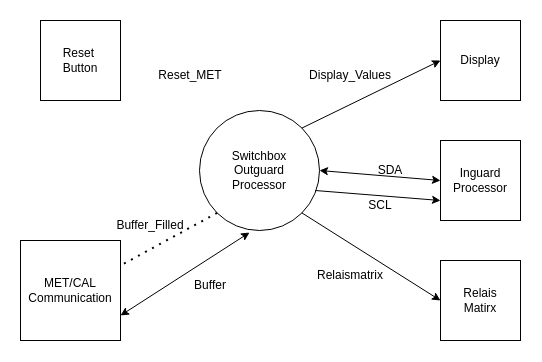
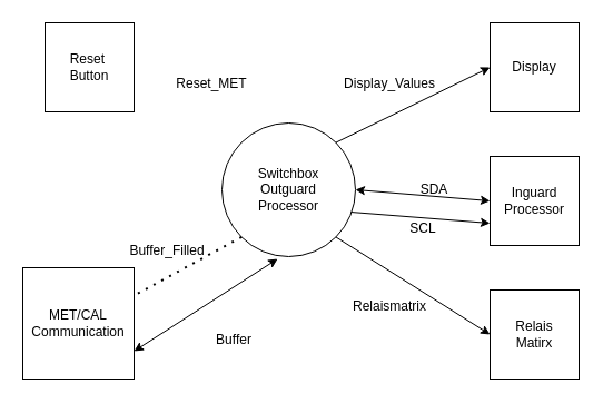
- <mxCell id="19" value="Buffer" style="text;html=1;strokeColor=none;fillColor=none;align=center;verticalAlign=middle;whiteSpace=wrap;rounded=0;" vertex="1" parent="1"><mxGeometry x="180" y="270" width="60" height="30" as="geometry" /></mxCell>
+ <mxCell id="19" value="Buffer" style="text;html=1;strokeColor=none;fillColor=none;align=center;verticalAlign=middle;whiteSpace=wrap;rounded=0;" vertex="1" parent="1"><mxGeometry x="180" y="290" width="60" height="30" as="geometry" /></mxCell>
